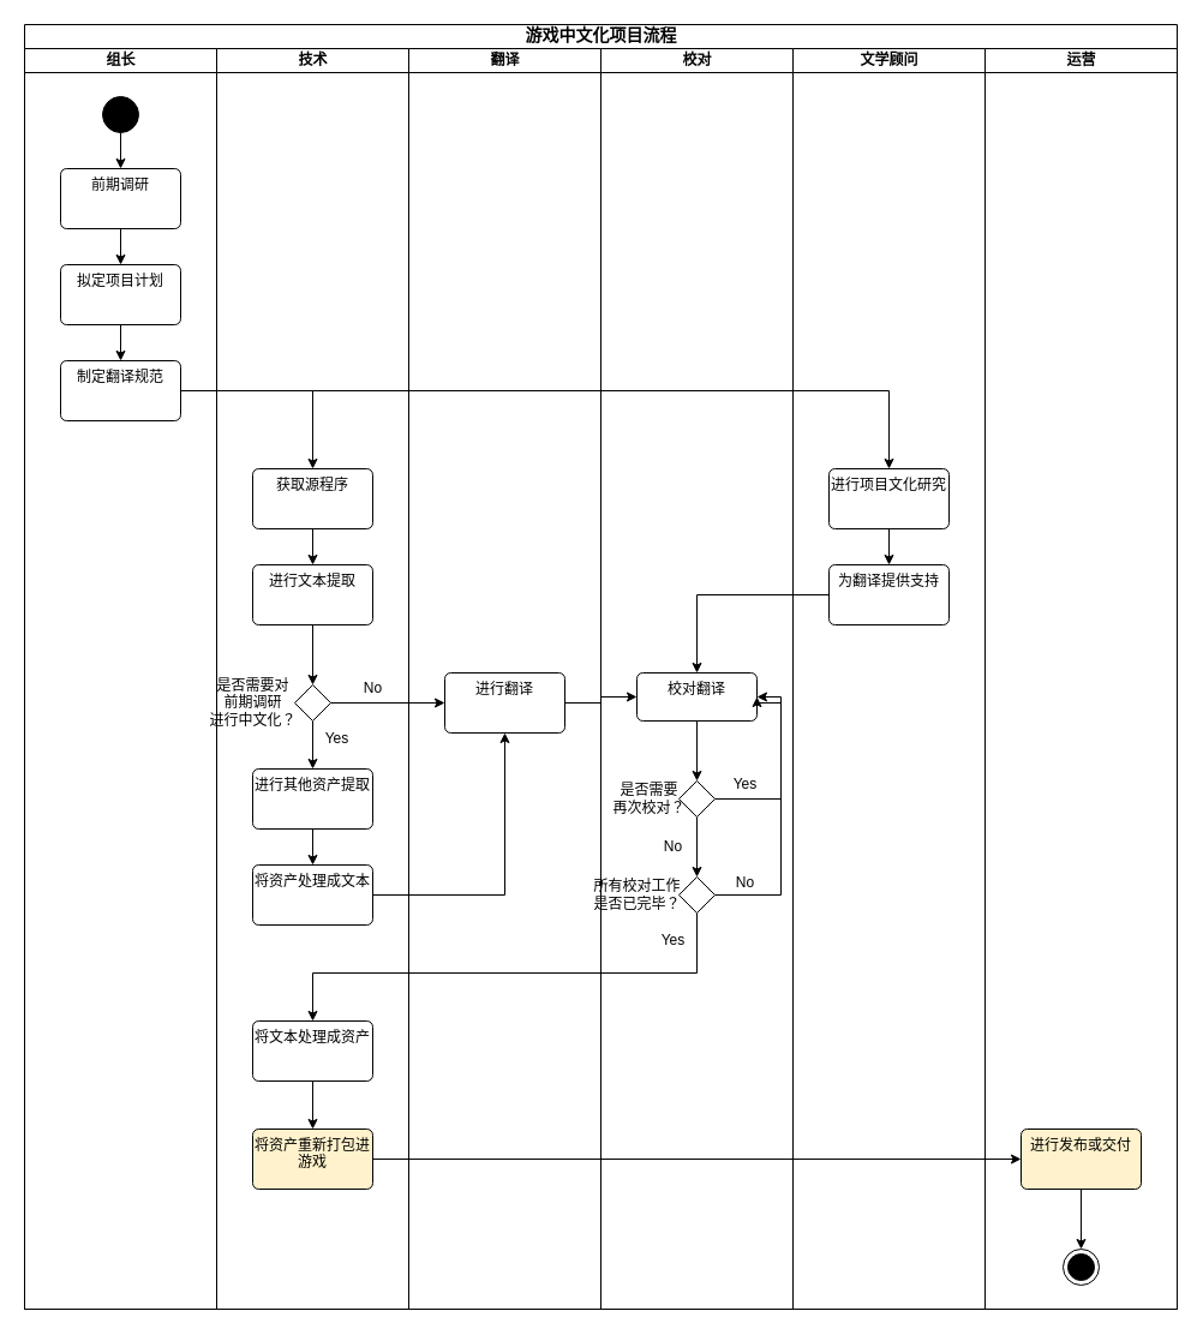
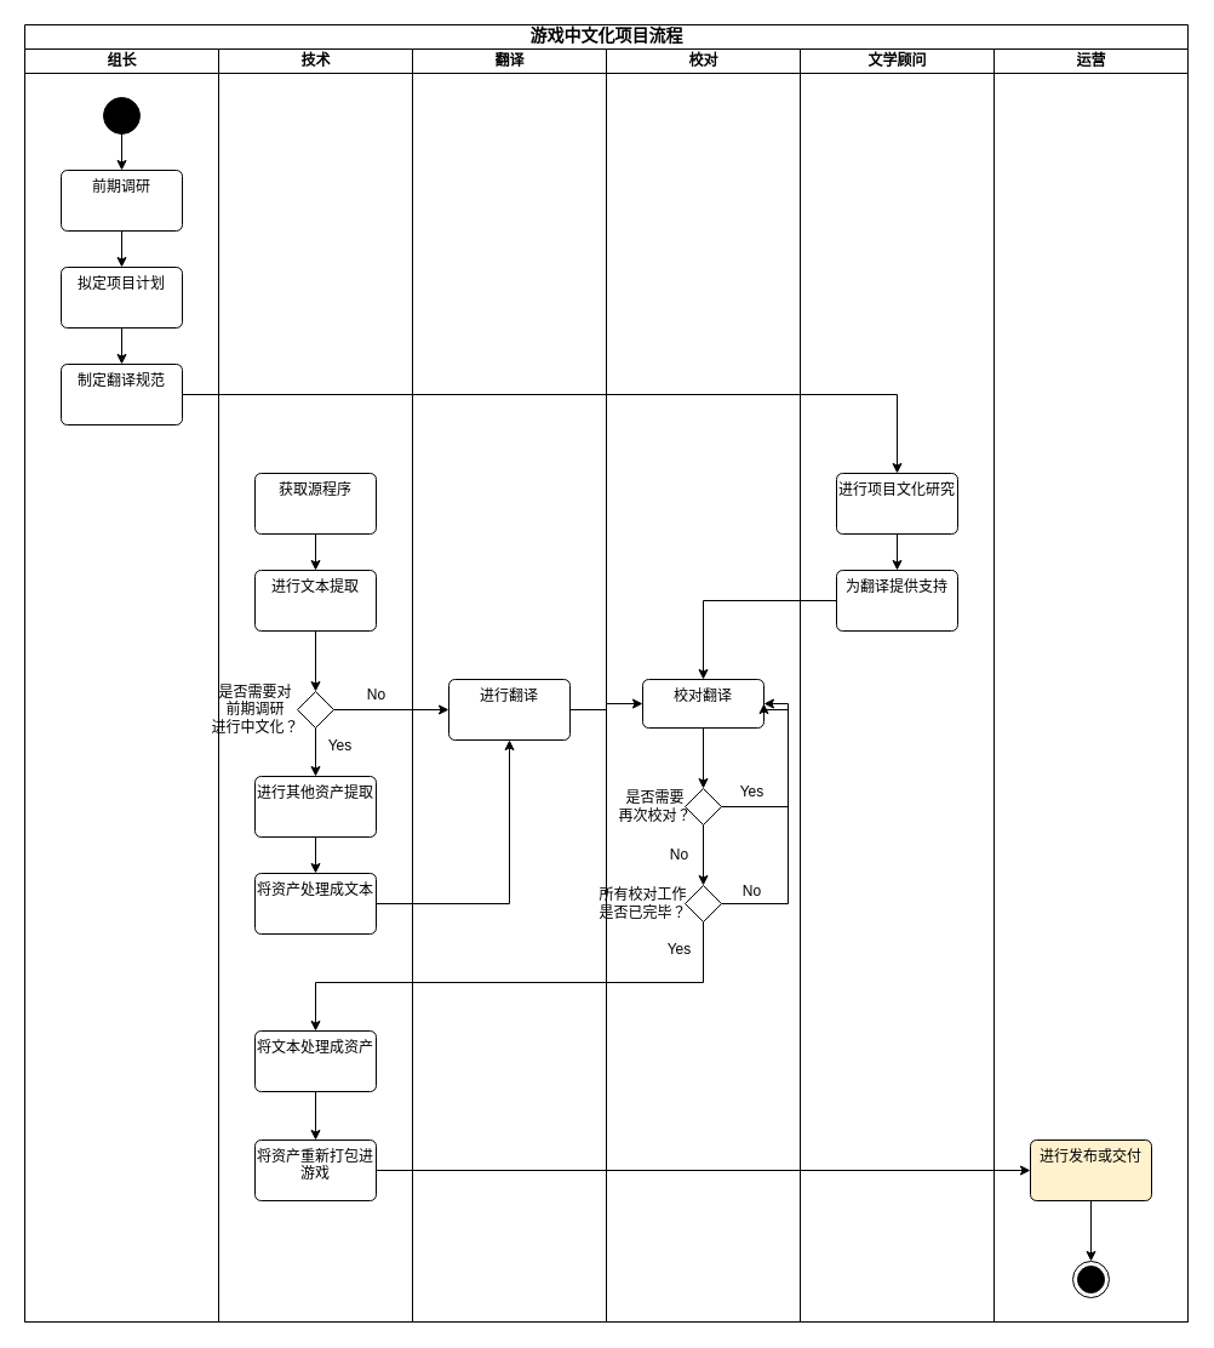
- <mxCell id="51" style="edgeStyle=orthogonalEdgeStyle;rounded=0;orthogonalLoop=1;jettySize=auto;html=1;entryX=0.5;entryY=0;entryDx=0;entryDy=0;" edge="1" parent="2" source="8" target="15"><mxGeometry relative="1" as="geometry" /></mxCell>
- <mxCell id="46" value="将资产重新打包进游戏" style="html=1;align=center;verticalAlign=top;rounded=1;absoluteArcSize=1;arcSize=10;dashed=0;whiteSpace=wrap;fillColor=#fff2cc;" vertex="1" parent="44"><mxGeometry x="-610" y="900.0" width="100" height="50" as="geometry" /></mxCell>
+ <mxCell id="46" value="将资产重新打包进游戏" style="html=1;align=center;verticalAlign=top;rounded=1;absoluteArcSize=1;arcSize=10;dashed=0;whiteSpace=wrap;" vertex="1" parent="44"><mxGeometry x="-610" y="900.0" width="100" height="50" as="geometry" /></mxCell>
